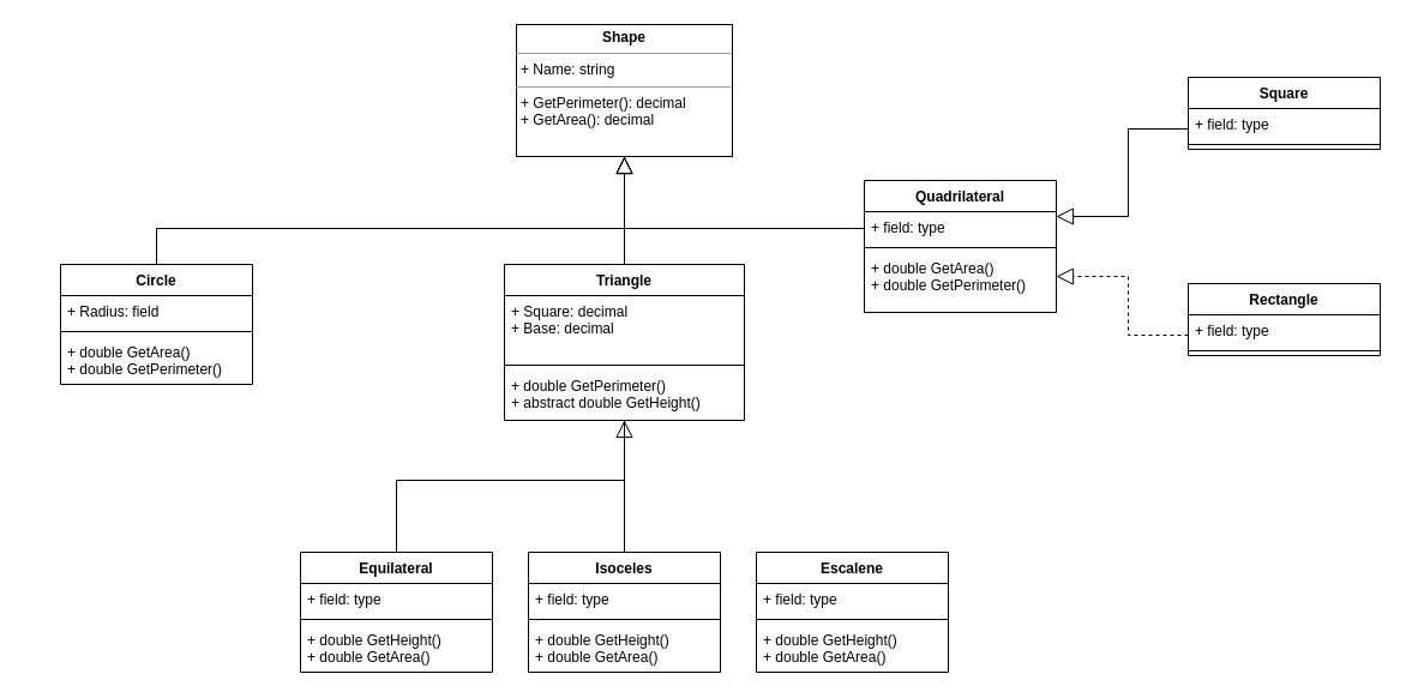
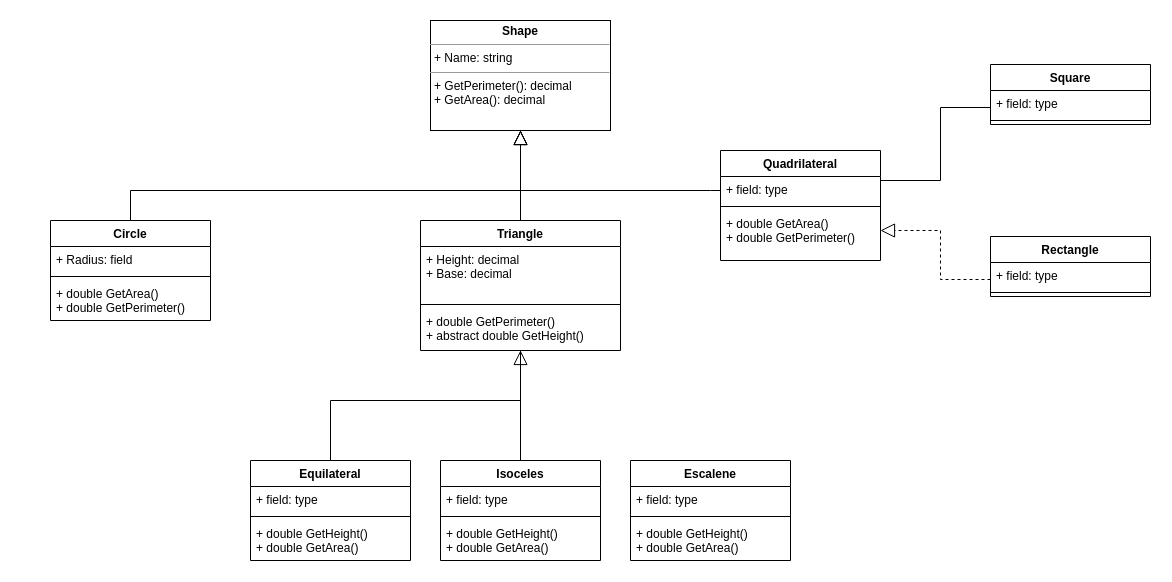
- <mxCell id="8" style="edgeStyle=orthogonalEdgeStyle;rounded=0;orthogonalLoop=1;jettySize=auto;html=1;startSize=12;endArrow=block;endFill=0;endSize=12;" parent="1" source="35" target="15" edge="1"><mxGeometry relative="1" as="geometry"><Array as="points"><mxPoint x="940" y="107" /><mxPoint x="940" y="180" /></Array></mxGeometry></mxCell>
+ <mxCell id="8" style="edgeStyle=orthogonalEdgeStyle;rounded=0;orthogonalLoop=1;jettySize=auto;html=1;startSize=12;endArrow=none;endFill=0;endSize=12;" parent="1" source="35" target="15" edge="1"><mxGeometry relative="1" as="geometry"><Array as="points"><mxPoint x="940" y="107" /><mxPoint x="940" y="180" /></Array></mxGeometry></mxCell>
- <mxCell id="12" value="+ Square: decimal&#10;+ Base: decimal" style="text;strokeColor=none;fillColor=none;align=left;verticalAlign=top;spacingLeft=4;spacingRight=4;overflow=hidden;rotatable=0;points=[[0,0.5],[1,0.5]];portConstraint=eastwest;" parent="11" vertex="1"><mxGeometry y="26" width="200" height="54" as="geometry" /></mxCell>
+ <mxCell id="12" value="+ Height: decimal&#10;+ Base: decimal" style="text;strokeColor=none;fillColor=none;align=left;verticalAlign=top;spacingLeft=4;spacingRight=4;overflow=hidden;rotatable=0;points=[[0,0.5],[1,0.5]];portConstraint=eastwest;" parent="11" vertex="1"><mxGeometry y="26" width="200" height="54" as="geometry" /></mxCell>
